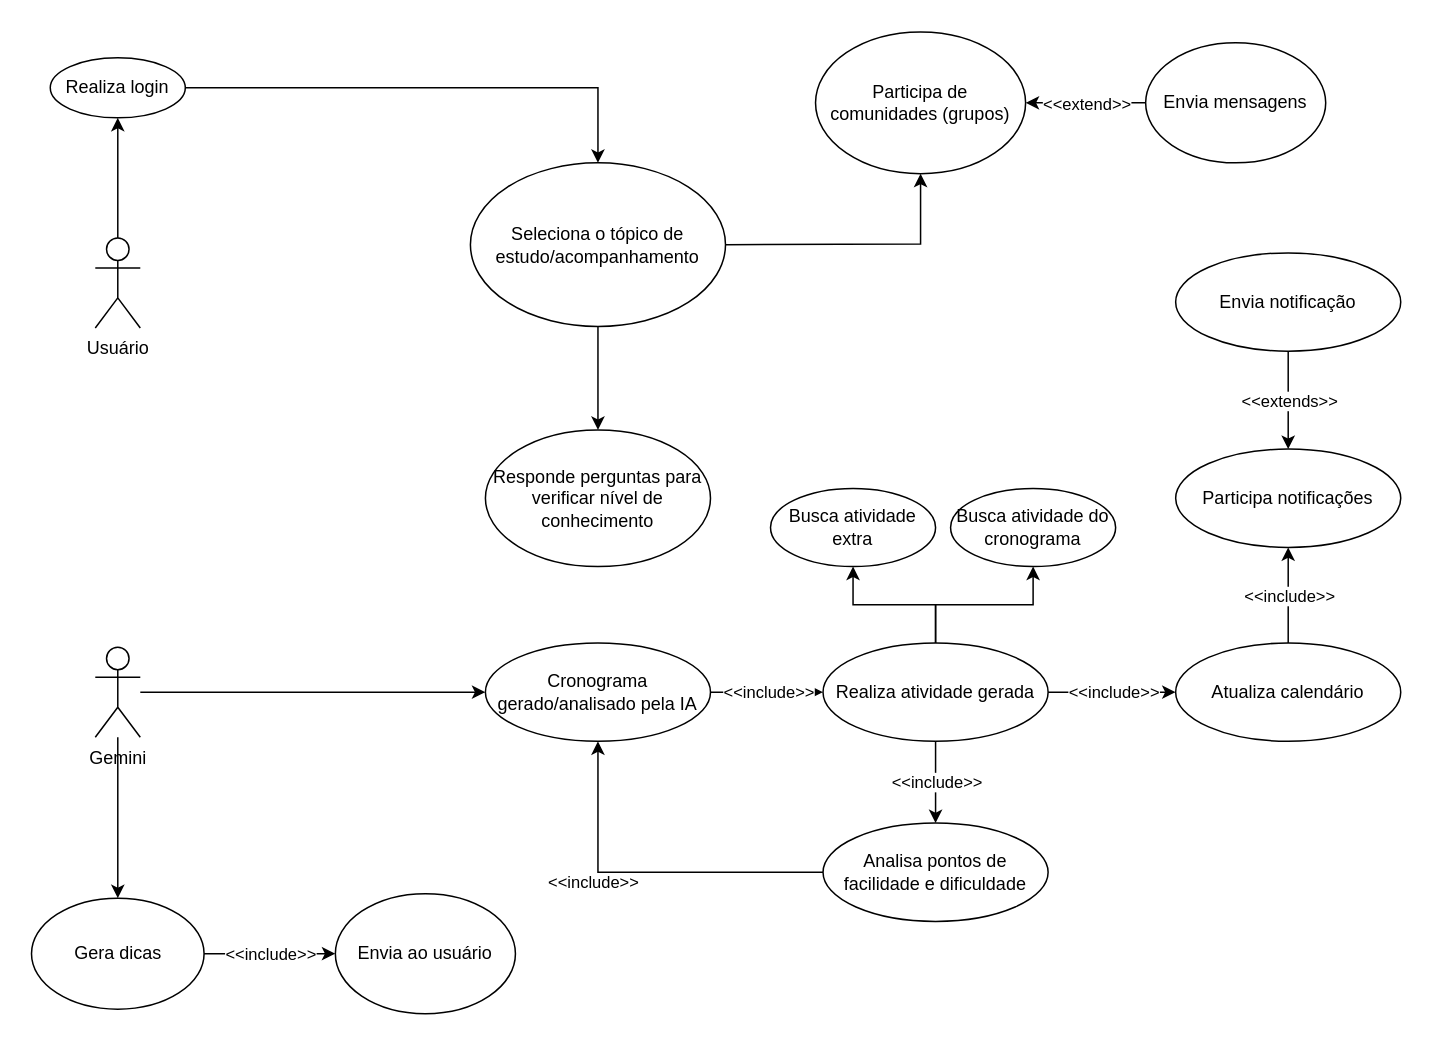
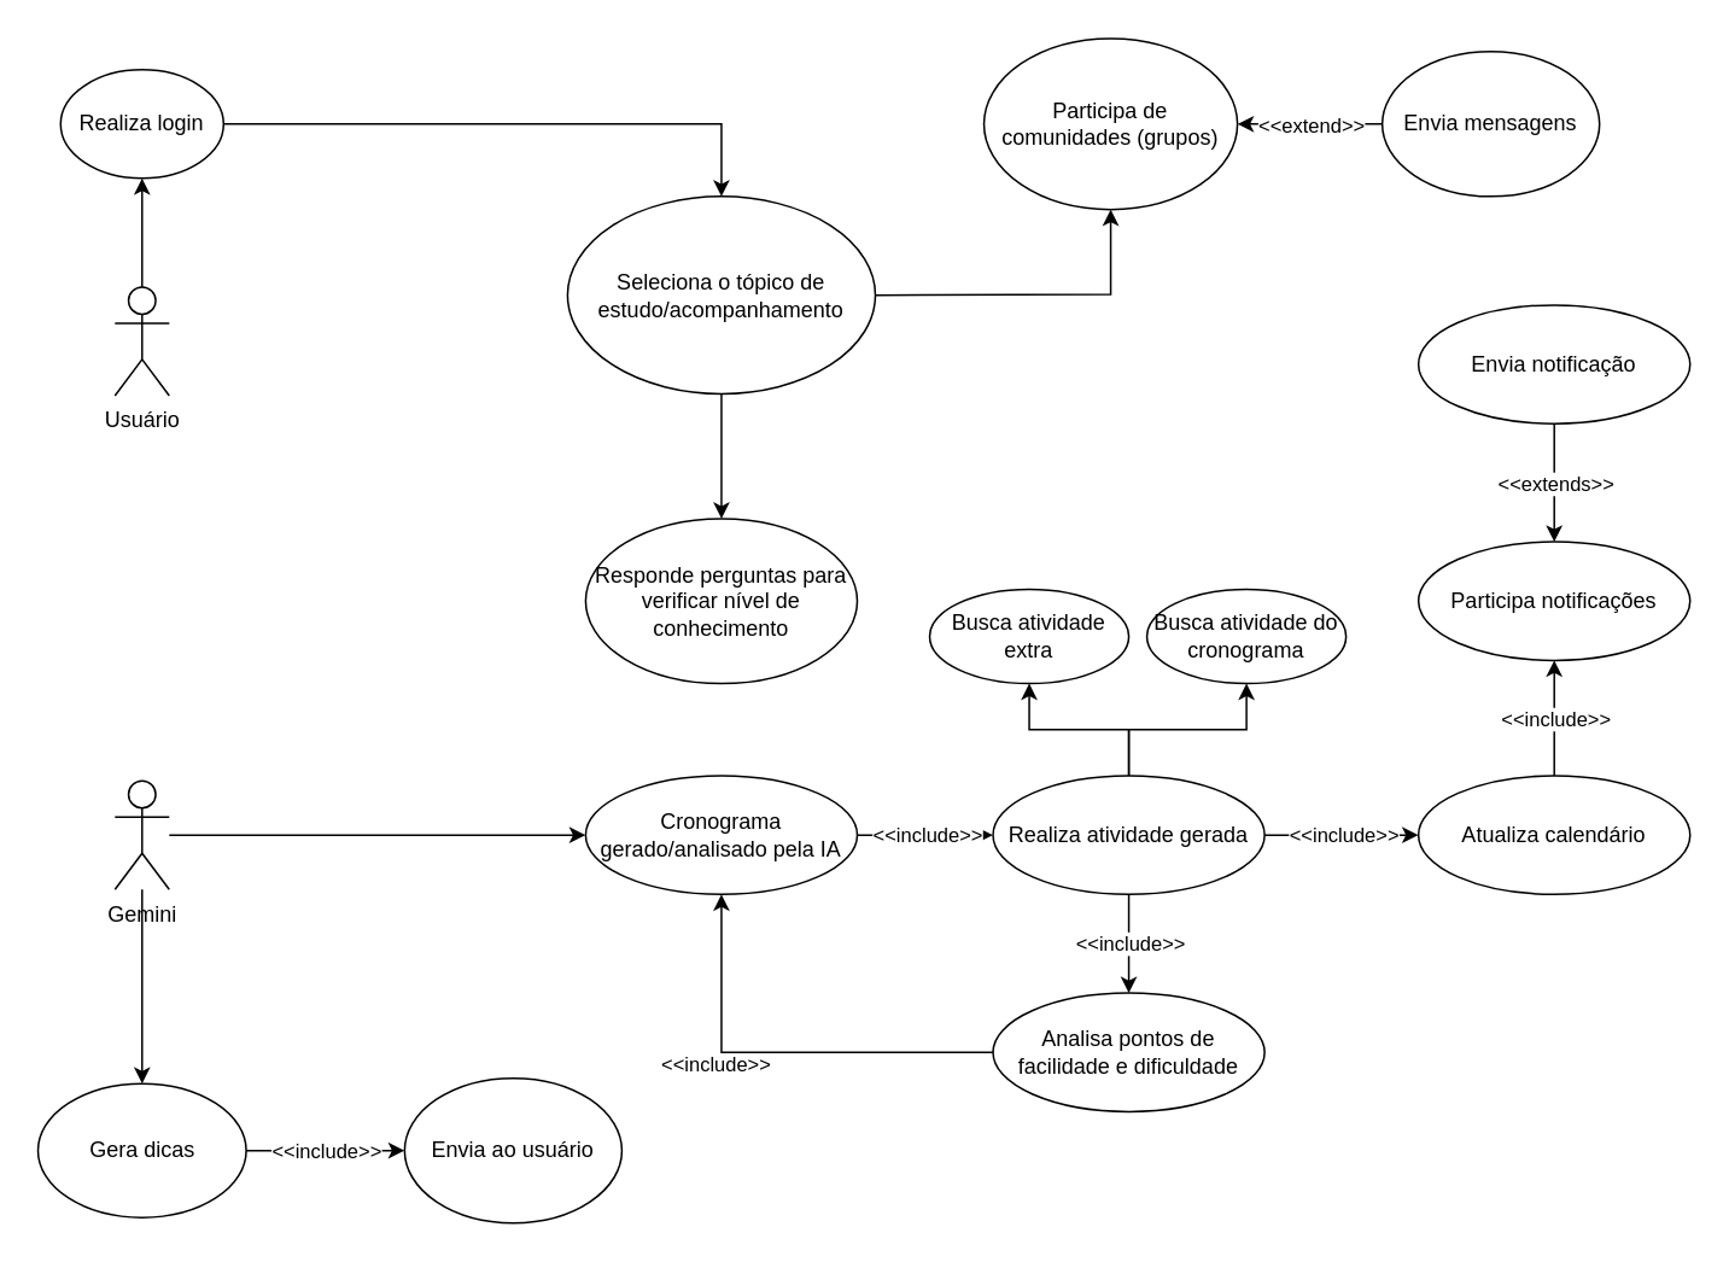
- <mxCell id="5" value="Realiza login" style="ellipse;whiteSpace=wrap;html=1;" parent="1" vertex="1"><mxGeometry x="33" y="38" width="90" height="40" as="geometry" /></mxCell>
+ <mxCell id="5" value="Realiza login" style="ellipse;whiteSpace=wrap;html=1;" parent="1" vertex="1"><mxGeometry x="33" y="38" width="90" height="60" as="geometry" /></mxCell>
